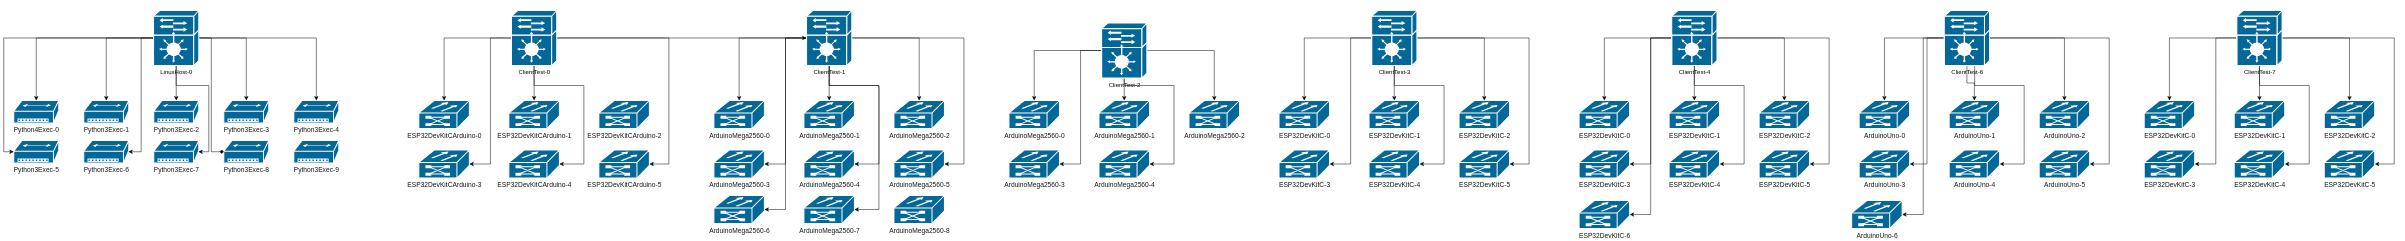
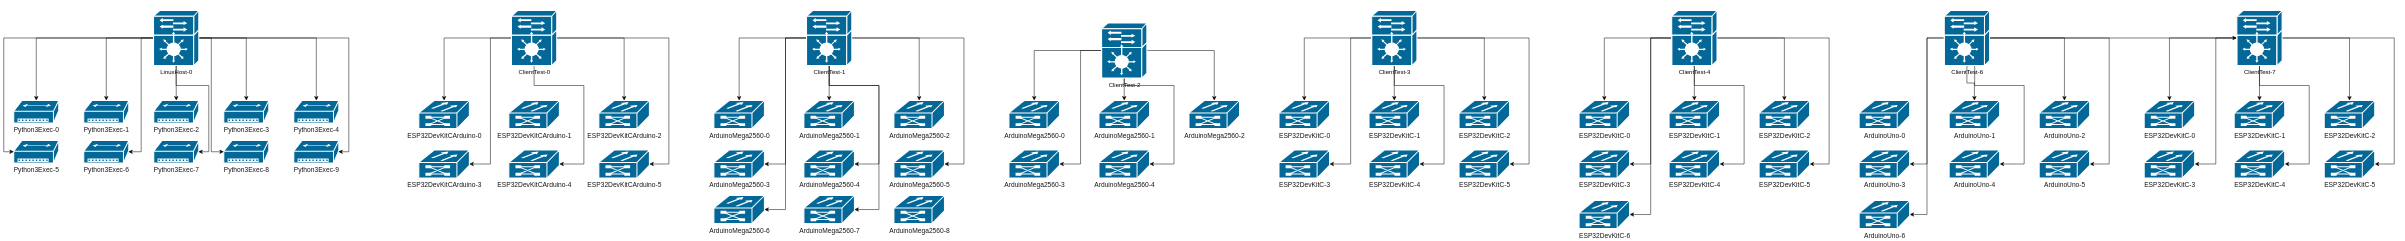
- <mxCell id="25" style="edgeStyle=orthogonalEdgeStyle;rounded=0;orthogonalLoop=1;jettySize=auto;html=1;exitX=1;exitY=0.5;exitDx=0;exitDy=0;exitPerimeter=0;" edge="1" parent="1" source="29" target="44"><mxGeometry relative="1" as="geometry" /></mxCell>
+ <mxCell id="25" style="edgeStyle=orthogonalEdgeStyle;rounded=0;orthogonalLoop=1;jettySize=auto;html=1;exitX=1;exitY=0.5;exitDx=0;exitDy=0;exitPerimeter=0;" edge="1" parent="1" source="29" target="32"><mxGeometry relative="1" as="geometry" /></mxCell>
- <mxCell id="93" style="edgeStyle=orthogonalEdgeStyle;rounded=0;orthogonalLoop=1;jettySize=auto;html=1;" edge="1" parent="1" source="100" target="101"><mxGeometry relative="1" as="geometry" /></mxCell>
+ <mxCell id="93" style="edgeStyle=orthogonalEdgeStyle;rounded=0;orthogonalLoop=1;jettySize=auto;html=1;" edge="1" parent="1" source="100" target="114"><mxGeometry relative="1" as="geometry" /></mxCell>
- <mxCell id="24" style="edgeStyle=orthogonalEdgeStyle;rounded=0;orthogonalLoop=1;jettySize=auto;html=1;exitX=0.5;exitY=1;exitDx=0;exitDy=0;exitPerimeter=0;entryX=0.5;entryY=0;entryDx=0;entryDy=0;entryPerimeter=0;" edge="1" parent="1" source="29" target="31"><mxGeometry relative="1" as="geometry" /></mxCell>
- <mxCell id="2" value="&lt;span style=&quot;color: rgb(25 , 25 , 25) ; font-size: 13.333px ; background-color: rgb(255 , 255 , 255)&quot;&gt;Python4Exec-0&lt;/span&gt;" style="shape=mxgraph.cisco.hubs_and_gateways.small_hub;html=1;pointerEvents=1;dashed=0;fillColor=#036897;strokeColor=#ffffff;strokeWidth=2;verticalLabelPosition=bottom;verticalAlign=top;align=center;outlineConnect=0;" vertex="1" parent="1"><mxGeometry x="20" y="200" width="90" height="45" as="geometry" /></mxCell>
+ <mxCell id="2" value="&lt;span style=&quot;color: rgb(25 , 25 , 25) ; font-size: 13.333px ; background-color: rgb(255 , 255 , 255)&quot;&gt;Python3Exec-0&lt;/span&gt;" style="shape=mxgraph.cisco.hubs_and_gateways.small_hub;html=1;pointerEvents=1;dashed=0;fillColor=#036897;strokeColor=#ffffff;strokeWidth=2;verticalLabelPosition=bottom;verticalAlign=top;align=center;outlineConnect=0;" vertex="1" parent="1"><mxGeometry x="20" y="200" width="90" height="45" as="geometry" /></mxCell>
- <mxCell id="18" style="edgeStyle=orthogonalEdgeStyle;rounded=0;orthogonalLoop=1;jettySize=auto;html=1;entryX=0;entryY=0.5;entryDx=0;entryDy=0;entryPerimeter=0;endArrow=diamond;" edge="1" parent="1" source="21" target="8"><mxGeometry relative="1" as="geometry" /></mxCell>
+ <mxCell id="18" style="edgeStyle=orthogonalEdgeStyle;rounded=0;orthogonalLoop=1;jettySize=auto;html=1;entryX=0;entryY=0.5;entryDx=0;entryDy=0;entryPerimeter=0;" edge="1" parent="1" source="21" target="8"><mxGeometry relative="1" as="geometry" /></mxCell>
+ <mxCell id="16" style="edgeStyle=orthogonalEdgeStyle;rounded=0;orthogonalLoop=1;jettySize=auto;html=1;entryX=0.99;entryY=0.5;entryDx=0;entryDy=0;entryPerimeter=0;" edge="1" parent="1" source="21" target="10"><mxGeometry relative="1" as="geometry" /></mxCell>
- <mxCell id="107" value="&lt;span style=&quot;color: rgb(25 , 25 , 25) ; font-family: &amp;#34;helvetica&amp;#34; ; font-size: 13.333px ; font-style: normal ; font-weight: 400 ; letter-spacing: normal ; text-align: center ; text-indent: 0px ; text-transform: none ; word-spacing: 0px ; background-color: rgb(255 , 255 , 255) ; display: inline ; float: none&quot;&gt;ArduinoUno-6&lt;br&gt;&lt;/span&gt;" style="shape=mxgraph.cisco.misc.iptc;html=1;pointerEvents=1;dashed=0;fillColor=#036897;strokeColor=#ffffff;strokeWidth=2;verticalLabelPosition=bottom;verticalAlign=top;align=center;outlineConnect=0;" vertex="1" parent="1"><mxGeometry x="3695" y="400" width="101" height="56" as="geometry" /></mxCell>
+ <mxCell id="107" value="&lt;span style=&quot;color: rgb(25 , 25 , 25) ; font-family: &amp;#34;helvetica&amp;#34; ; font-size: 13.333px ; font-style: normal ; font-weight: 400 ; letter-spacing: normal ; text-align: center ; text-indent: 0px ; text-transform: none ; word-spacing: 0px ; background-color: rgb(255 , 255 , 255) ; display: inline ; float: none&quot;&gt;ArduinoUno-6&lt;br&gt;&lt;/span&gt;" style="shape=mxgraph.cisco.misc.iptc;html=1;pointerEvents=1;dashed=0;fillColor=#036897;strokeColor=#ffffff;strokeWidth=2;verticalLabelPosition=bottom;verticalAlign=top;align=center;outlineConnect=0;" vertex="1" parent="1"><mxGeometry x="3710" y="400" width="101" height="56" as="geometry" /></mxCell>
